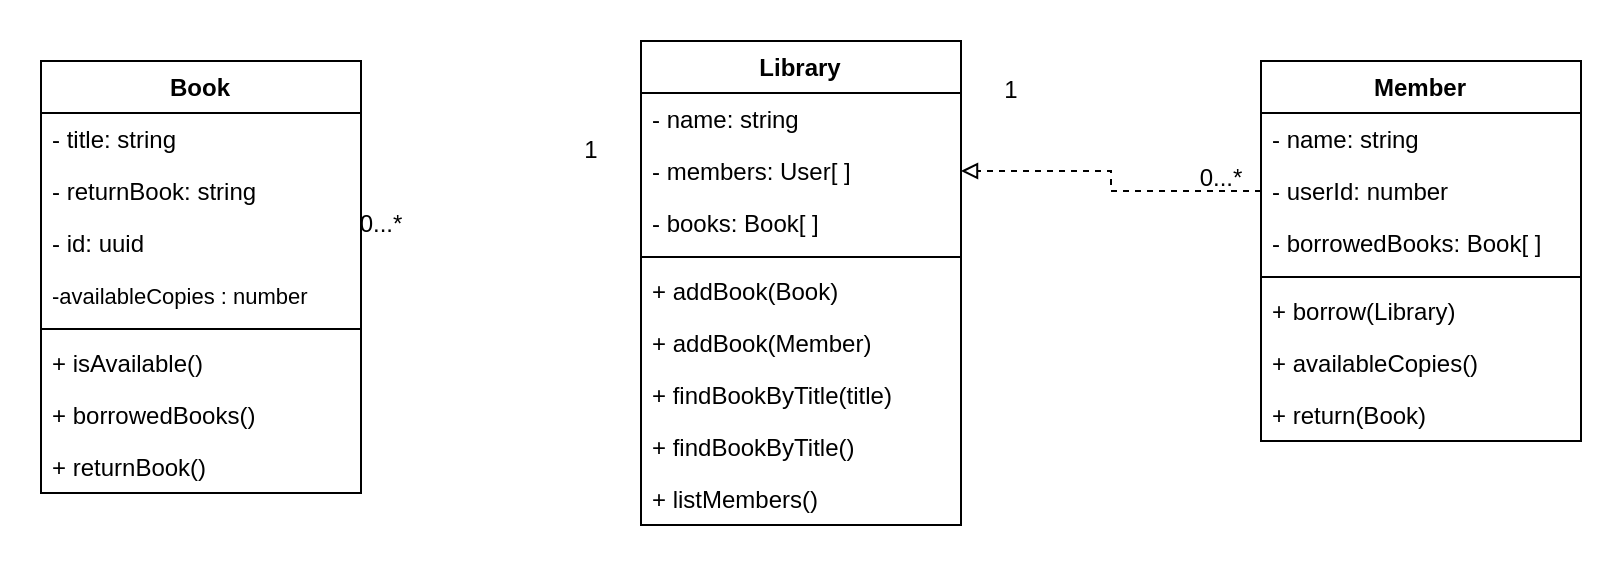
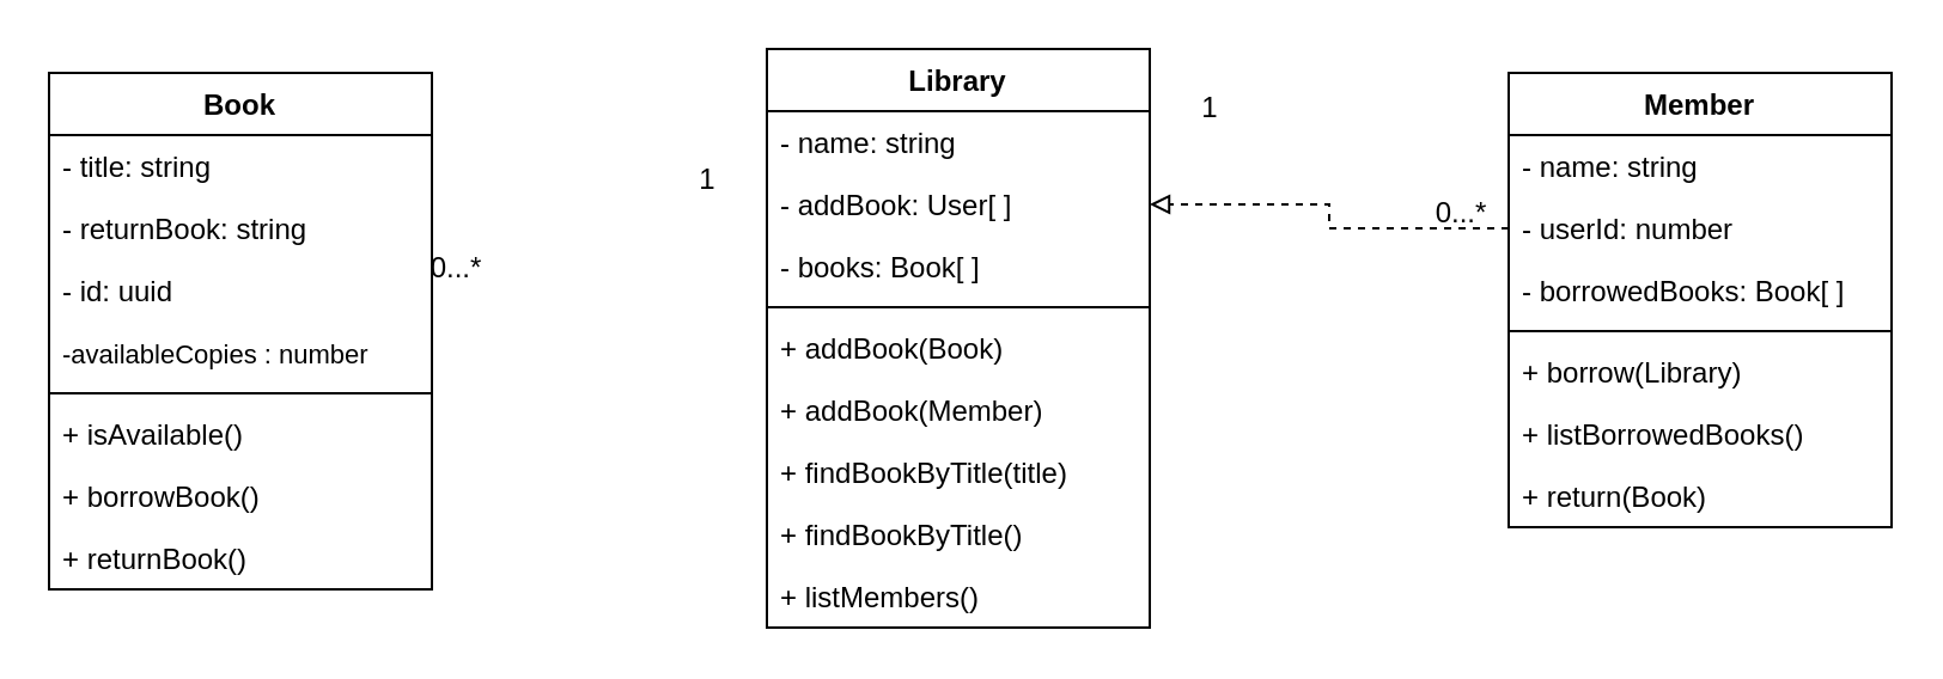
- <mxCell id="21" value="- members: User[ ]" style="text;strokeColor=none;fillColor=none;align=left;verticalAlign=top;spacingLeft=4;spacingRight=4;overflow=hidden;rotatable=0;points=[[0,0.5],[1,0.5]];portConstraint=eastwest;whiteSpace=wrap;html=1;" vertex="1" parent="19"><mxGeometry y="52" width="160" height="26" as="geometry" /></mxCell>
+ <mxCell id="21" value="- addBook: User[ ]" style="text;strokeColor=none;fillColor=none;align=left;verticalAlign=top;spacingLeft=4;spacingRight=4;overflow=hidden;rotatable=0;points=[[0,0.5],[1,0.5]];portConstraint=eastwest;whiteSpace=wrap;html=1;" vertex="1" parent="19"><mxGeometry y="52" width="160" height="26" as="geometry" /></mxCell>
- <mxCell id="17" value="+ availableCopies()" style="text;strokeColor=none;fillColor=none;align=left;verticalAlign=top;spacingLeft=4;spacingRight=4;overflow=hidden;rotatable=0;points=[[0,0.5],[1,0.5]];portConstraint=eastwest;whiteSpace=wrap;html=1;" vertex="1" parent="11"><mxGeometry y="138" width="160" height="26" as="geometry" /></mxCell>
+ <mxCell id="17" value="+ listBorrowedBooks()" style="text;strokeColor=none;fillColor=none;align=left;verticalAlign=top;spacingLeft=4;spacingRight=4;overflow=hidden;rotatable=0;points=[[0,0.5],[1,0.5]];portConstraint=eastwest;whiteSpace=wrap;html=1;" vertex="1" parent="11"><mxGeometry y="138" width="160" height="26" as="geometry" /></mxCell>
- <mxCell id="9" value="+ borrowedBooks()" style="text;strokeColor=none;fillColor=none;align=left;verticalAlign=top;spacingLeft=4;spacingRight=4;overflow=hidden;rotatable=0;points=[[0,0.5],[1,0.5]];portConstraint=eastwest;whiteSpace=wrap;html=1;" vertex="1" parent="2"><mxGeometry y="164" width="160" height="26" as="geometry" /></mxCell>
+ <mxCell id="9" value="+ borrowBook()" style="text;strokeColor=none;fillColor=none;align=left;verticalAlign=top;spacingLeft=4;spacingRight=4;overflow=hidden;rotatable=0;points=[[0,0.5],[1,0.5]];portConstraint=eastwest;whiteSpace=wrap;html=1;" vertex="1" parent="2"><mxGeometry y="164" width="160" height="26" as="geometry" /></mxCell>
